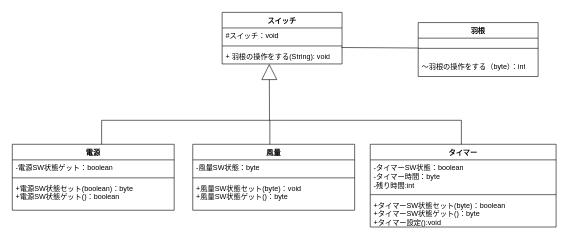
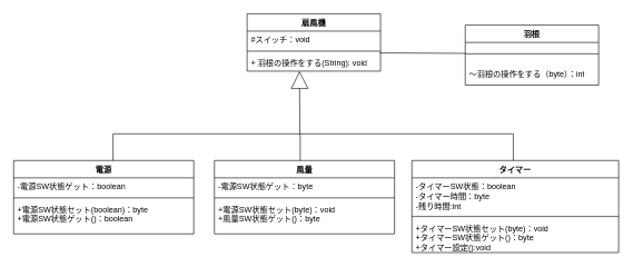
- <mxCell id="23" value="スイッチ" style="swimlane;fontStyle=1;align=center;verticalAlign=top;childLayout=stackLayout;horizontal=1;startSize=26;horizontalStack=0;resizeParent=1;resizeParentMax=0;resizeLast=0;collapsible=1;marginBottom=0;whiteSpace=wrap;html=1;" parent="1" vertex="1"><mxGeometry x="370" y="20" width="200" height="86" as="geometry" /></mxCell>
+ <mxCell id="23" value="扇風機" style="swimlane;fontStyle=1;align=center;verticalAlign=top;childLayout=stackLayout;horizontal=1;startSize=26;horizontalStack=0;resizeParent=1;resizeParentMax=0;resizeLast=0;collapsible=1;marginBottom=0;whiteSpace=wrap;html=1;" parent="1" vertex="1"><mxGeometry x="370" y="20" width="200" height="86" as="geometry" /></mxCell>
- <mxCell id="12" value="-風量SW状態：byte" style="text;strokeColor=none;fillColor=none;align=left;verticalAlign=top;spacingLeft=4;spacingRight=4;overflow=hidden;rotatable=0;points=[[0,0.5],[1,0.5]];portConstraint=eastwest;whiteSpace=wrap;html=1;" parent="11" vertex="1"><mxGeometry y="26" width="270" height="26" as="geometry" /></mxCell>
+ <mxCell id="12" value="-電源SW状態ゲット：byte" style="text;strokeColor=none;fillColor=none;align=left;verticalAlign=top;spacingLeft=4;spacingRight=4;overflow=hidden;rotatable=0;points=[[0,0.5],[1,0.5]];portConstraint=eastwest;whiteSpace=wrap;html=1;" parent="11" vertex="1"><mxGeometry y="26" width="270" height="26" as="geometry" /></mxCell>
- <mxCell id="14" value="+風量SW状態セット(byte)：void&lt;br style=&quot;border-color: var(--border-color);&quot;&gt;+風量SW状態ゲット()：byte" style="text;strokeColor=none;fillColor=none;align=left;verticalAlign=top;spacingLeft=4;spacingRight=4;overflow=hidden;rotatable=0;points=[[0,0.5],[1,0.5]];portConstraint=eastwest;whiteSpace=wrap;html=1;" parent="11" vertex="1"><mxGeometry y="60" width="270" height="50" as="geometry" /></mxCell>
+ <mxCell id="14" value="+電源SW状態セット(byte)：void&lt;br style=&quot;border-color: var(--border-color);&quot;&gt;+風量SW状態ゲット()：byte" style="text;strokeColor=none;fillColor=none;align=left;verticalAlign=top;spacingLeft=4;spacingRight=4;overflow=hidden;rotatable=0;points=[[0,0.5],[1,0.5]];portConstraint=eastwest;whiteSpace=wrap;html=1;" parent="11" vertex="1"><mxGeometry y="60" width="270" height="50" as="geometry" /></mxCell>
- <mxCell id="18" value="+タイマーSW状態セット(byte)：boolean&lt;br style=&quot;border-color: var(--border-color);&quot;&gt;+タイマーSW状態ゲット()：byte&lt;br&gt;+タイマー設定():void" style="text;strokeColor=none;fillColor=none;align=left;verticalAlign=top;spacingLeft=4;spacingRight=4;overflow=hidden;rotatable=0;points=[[0,0.5],[1,0.5]];portConstraint=eastwest;whiteSpace=wrap;html=1;" parent="15" vertex="1"><mxGeometry y="88" width="310" height="50" as="geometry" /></mxCell>
+ <mxCell id="18" value="+タイマーSW状態セット(byte)：void&lt;br style=&quot;border-color: var(--border-color);&quot;&gt;+タイマーSW状態ゲット()：byte&lt;br&gt;+タイマー設定():void" style="text;strokeColor=none;fillColor=none;align=left;verticalAlign=top;spacingLeft=4;spacingRight=4;overflow=hidden;rotatable=0;points=[[0,0.5],[1,0.5]];portConstraint=eastwest;whiteSpace=wrap;html=1;" parent="15" vertex="1"><mxGeometry y="88" width="310" height="50" as="geometry" /></mxCell>
